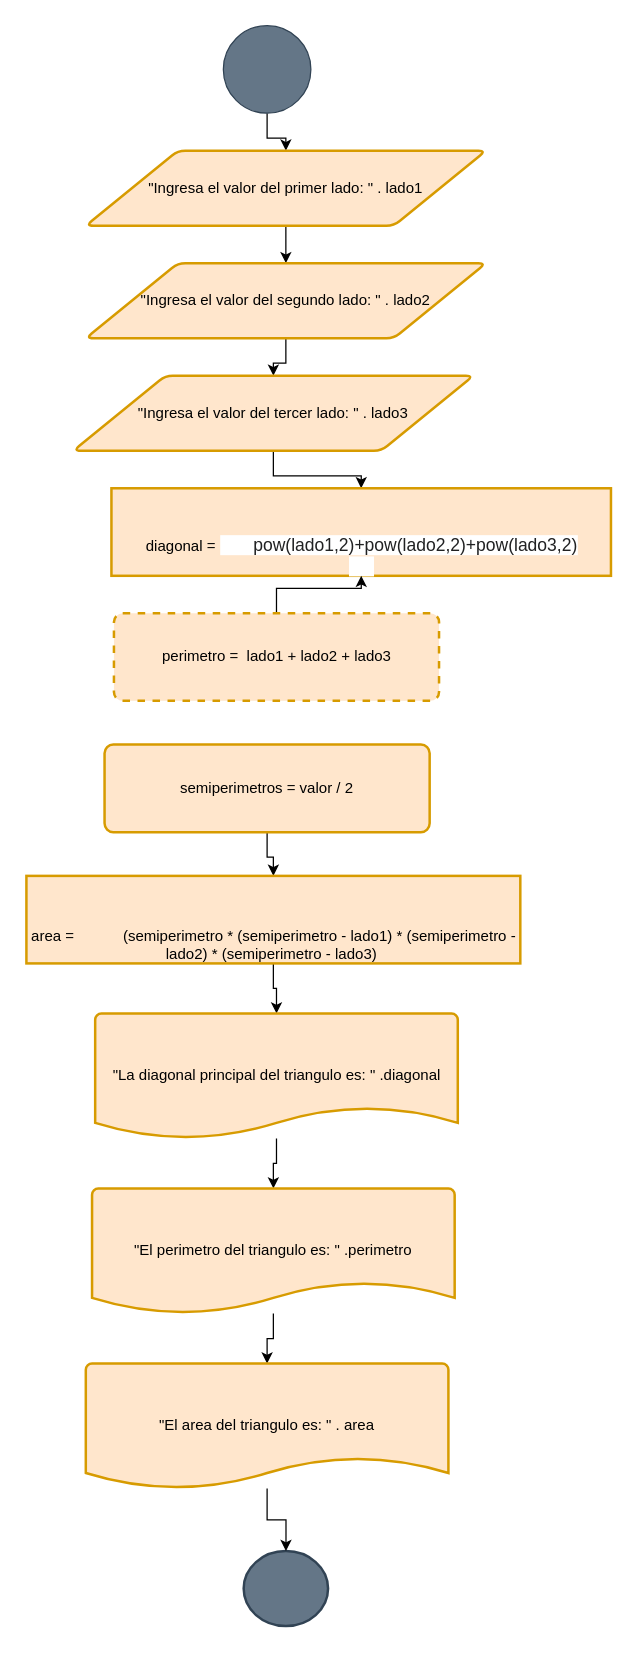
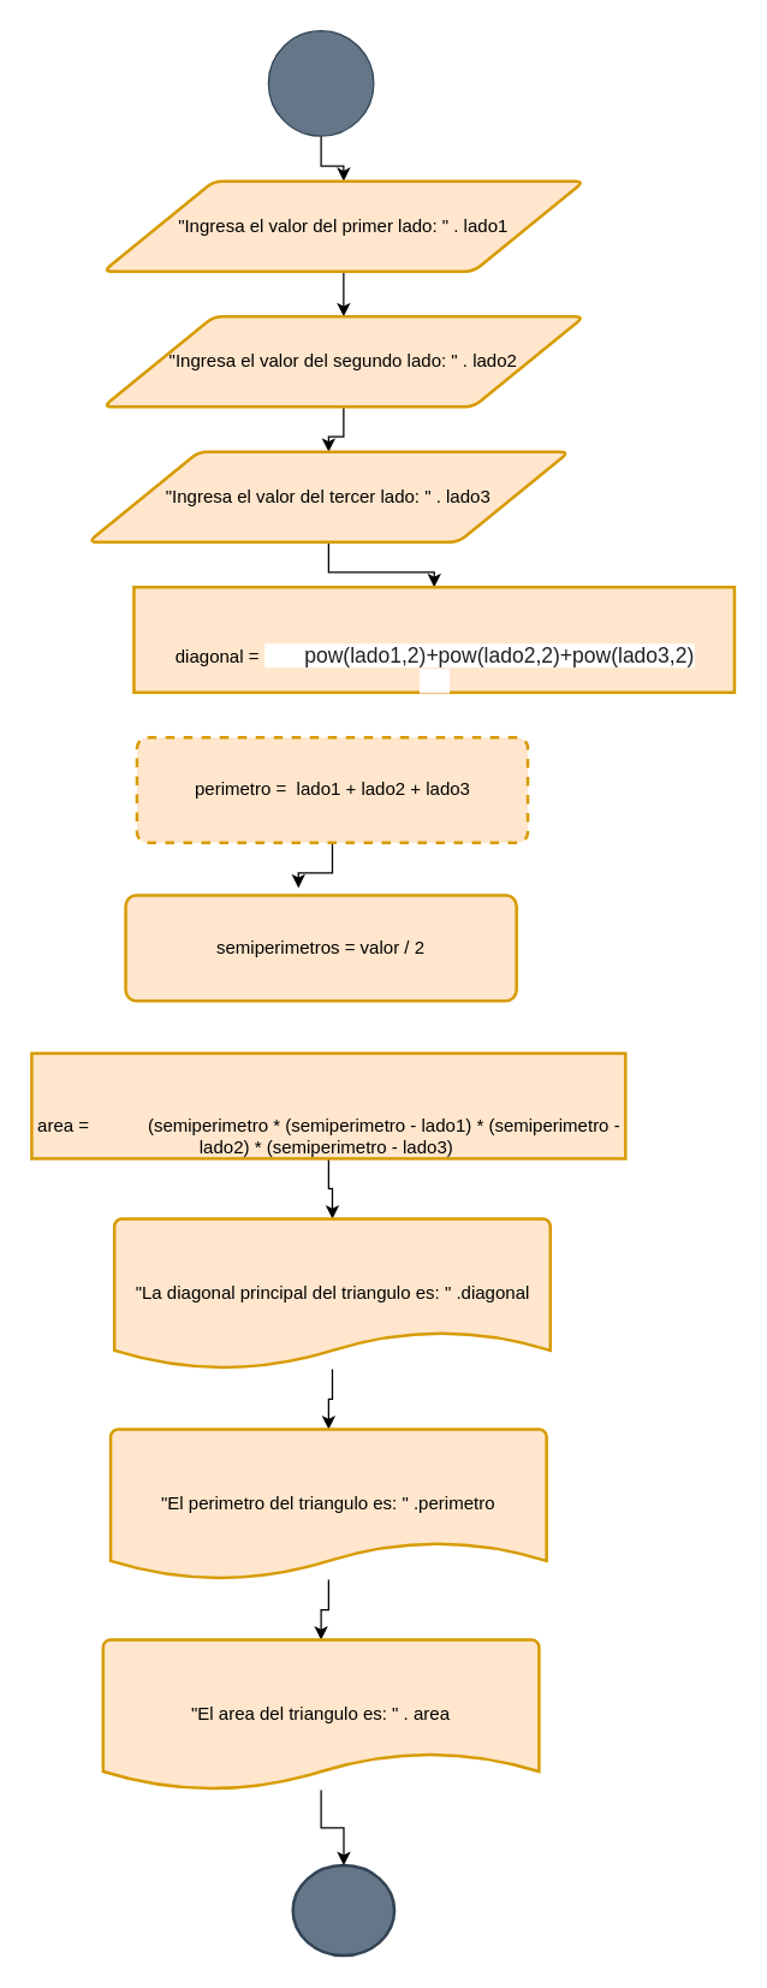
- <mxCell id="11" style="edgeStyle=orthogonalEdgeStyle;rounded=0;orthogonalLoop=1;jettySize=auto;html=1;" edge="1" parent="1" source="12" target="10"><mxGeometry relative="1" as="geometry" /></mxCell>
+ <mxCell id="11" style="edgeStyle=orthogonalEdgeStyle;rounded=0;orthogonalLoop=1;jettySize=auto;html=1;entryX=0.442;entryY=-0.071;entryDx=0;entryDy=0;entryPerimeter=0;" edge="1" parent="1" source="12" target="14"><mxGeometry relative="1" as="geometry" /></mxCell>
- <mxCell id="13" style="edgeStyle=orthogonalEdgeStyle;rounded=0;orthogonalLoop=1;jettySize=auto;html=1;entryX=0.5;entryY=0;entryDx=0;entryDy=0;" edge="1" parent="1" source="14" target="16"><mxGeometry relative="1" as="geometry" /></mxCell>
